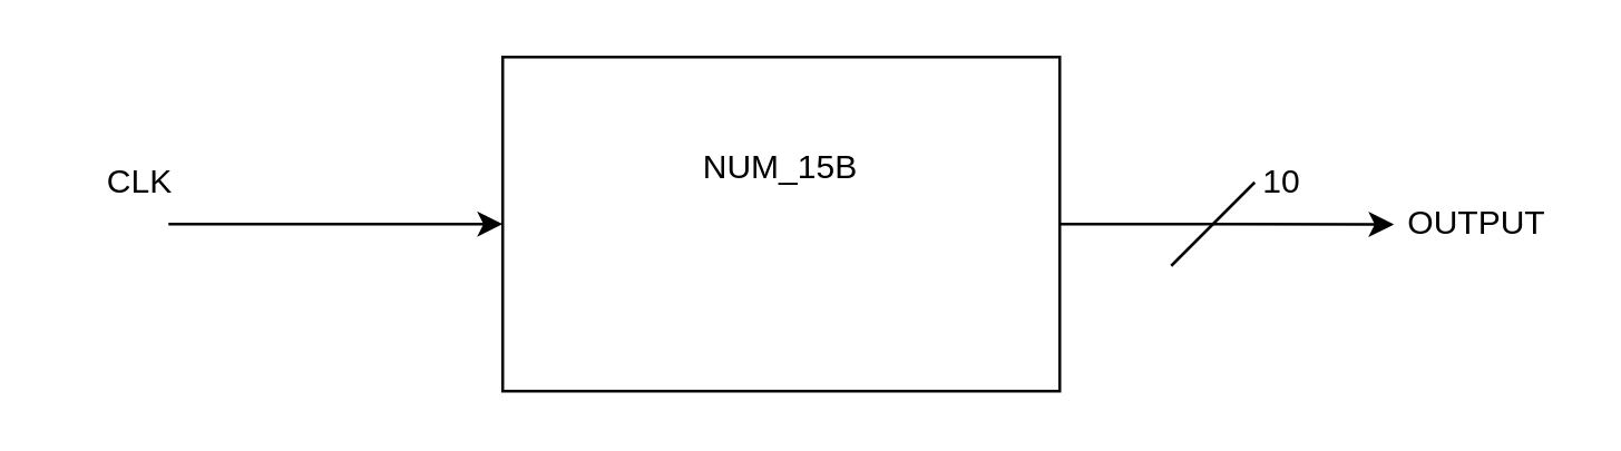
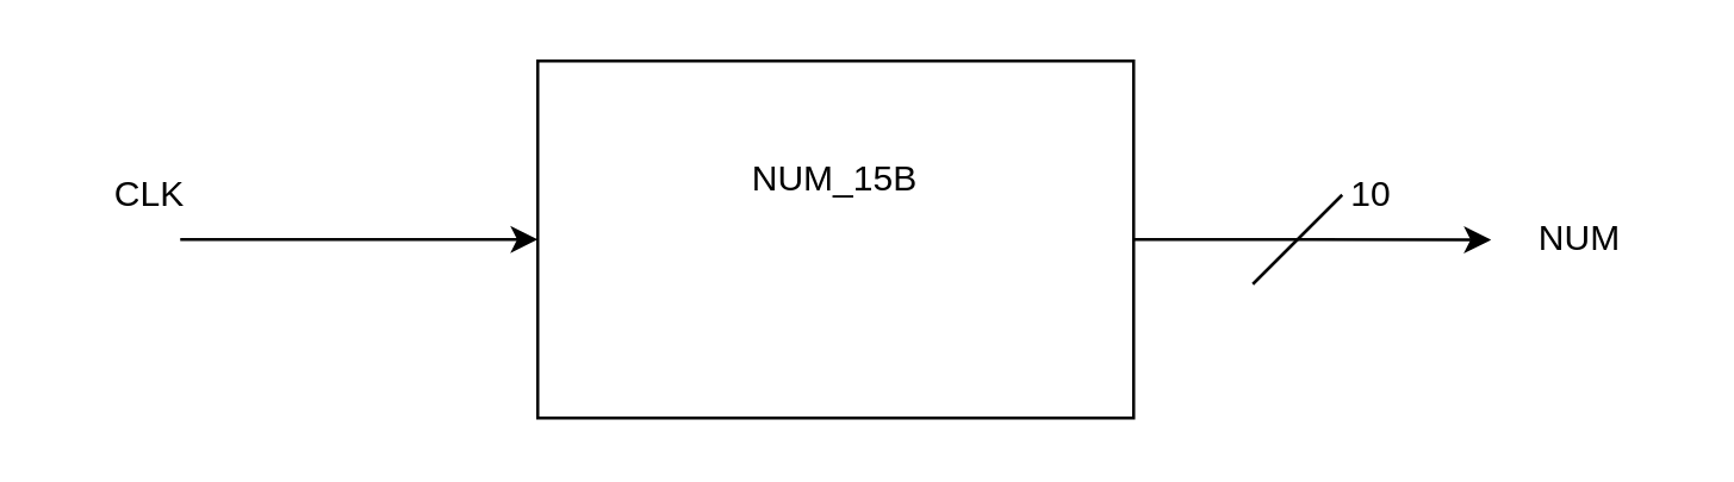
- <mxCell id="8" value="OUTPUT" style="text;html=1;strokeColor=none;fillColor=none;align=center;verticalAlign=middle;whiteSpace=wrap;rounded=0;" vertex="1" parent="1"><mxGeometry x="500" y="65" width="60" height="30" as="geometry" /></mxCell>
+ <mxCell id="8" value="NUM" style="text;html=1;strokeColor=none;fillColor=none;align=center;verticalAlign=middle;whiteSpace=wrap;rounded=0;" vertex="1" parent="1"><mxGeometry x="500" y="65" width="60" height="30" as="geometry" /></mxCell>
